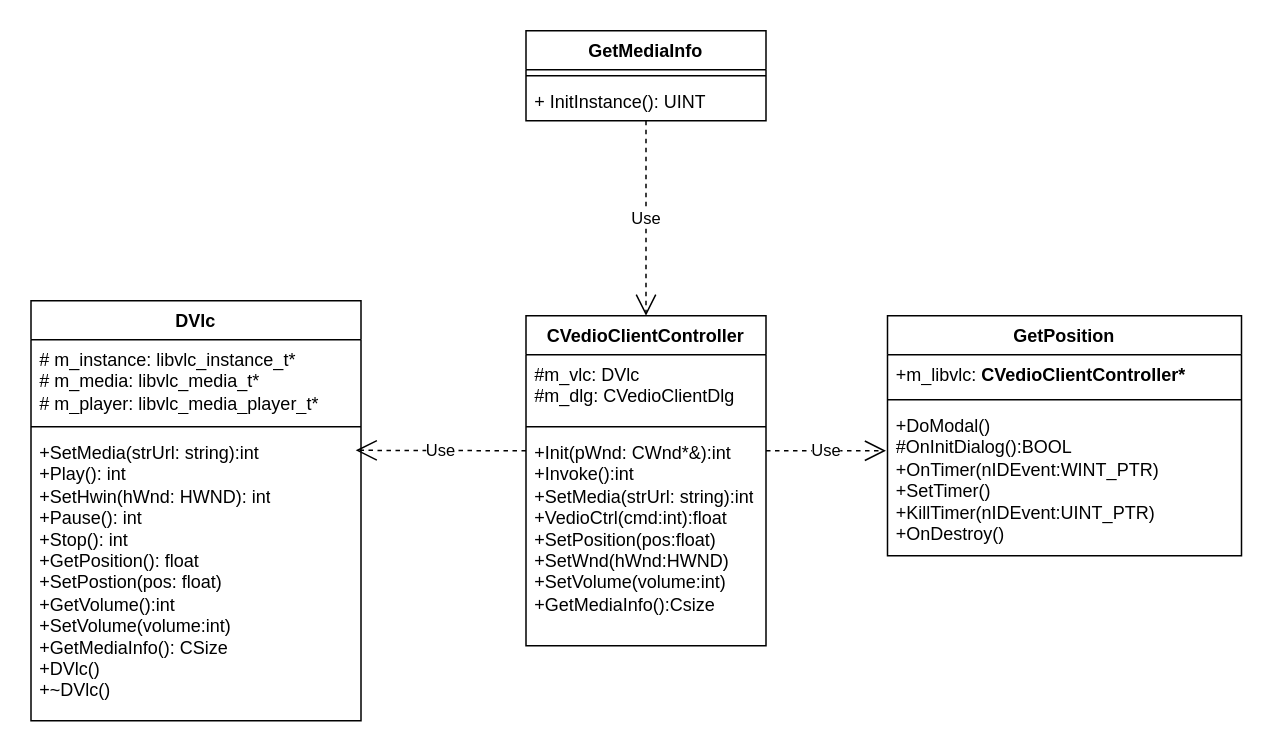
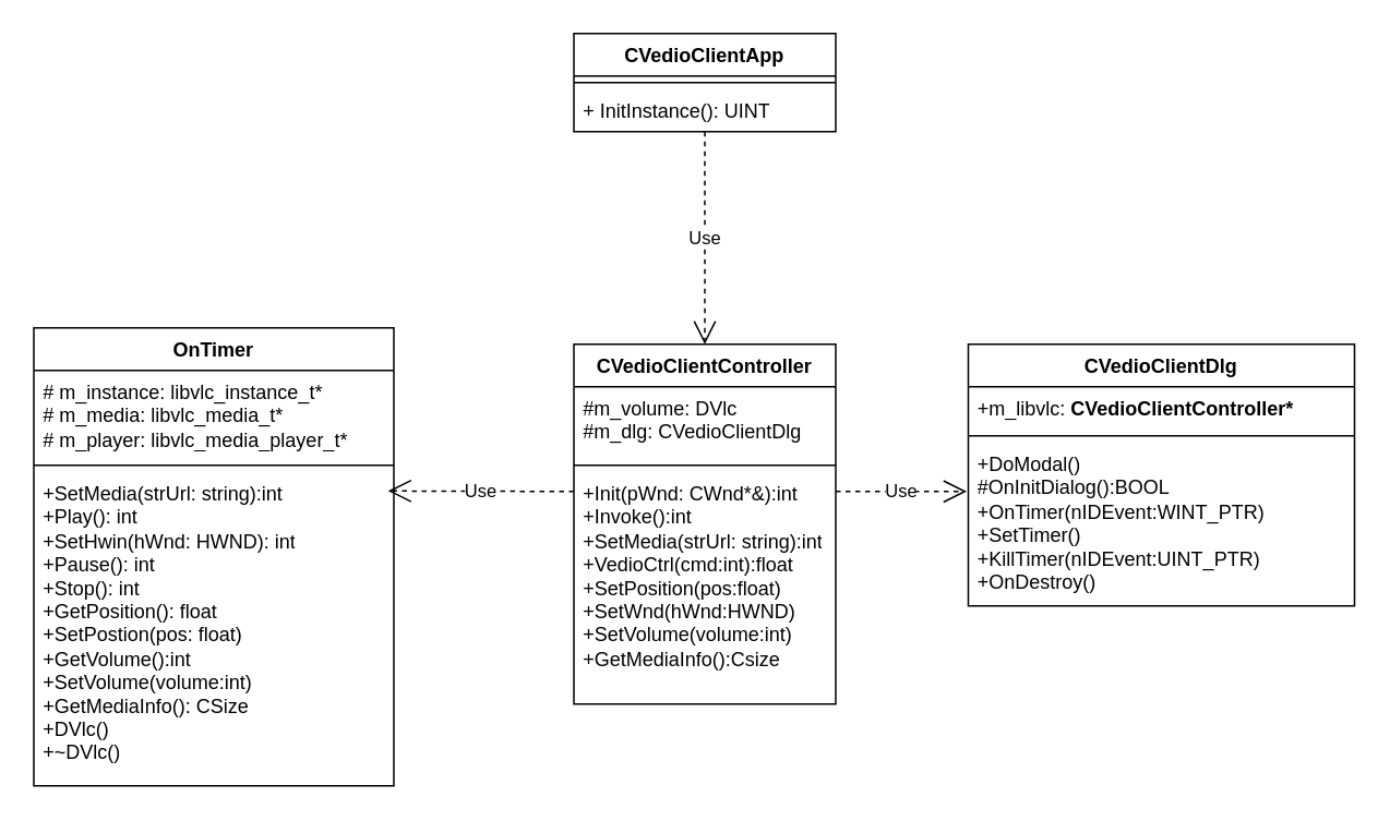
- <mxCell id="2" value="GetMediaInfo" style="swimlane;fontStyle=1;align=center;verticalAlign=top;childLayout=stackLayout;horizontal=1;startSize=26;horizontalStack=0;resizeParent=1;resizeParentMax=0;resizeLast=0;collapsible=1;marginBottom=0;whiteSpace=wrap;html=1;" vertex="1" parent="1"><mxGeometry x="350" y="20" width="160" height="60" as="geometry" /></mxCell>
+ <mxCell id="2" value="CVedioClientApp" style="swimlane;fontStyle=1;align=center;verticalAlign=top;childLayout=stackLayout;horizontal=1;startSize=26;horizontalStack=0;resizeParent=1;resizeParentMax=0;resizeLast=0;collapsible=1;marginBottom=0;whiteSpace=wrap;html=1;" vertex="1" parent="1"><mxGeometry x="350" y="20" width="160" height="60" as="geometry" /></mxCell>
- <mxCell id="9" value="DVlc" style="swimlane;fontStyle=1;align=center;verticalAlign=top;childLayout=stackLayout;horizontal=1;startSize=26;horizontalStack=0;resizeParent=1;resizeParentMax=0;resizeLast=0;collapsible=1;marginBottom=0;whiteSpace=wrap;html=1;" vertex="1" parent="1"><mxGeometry x="20" y="200" width="220" height="280" as="geometry" /></mxCell>
+ <mxCell id="9" value="OnTimer" style="swimlane;fontStyle=1;align=center;verticalAlign=top;childLayout=stackLayout;horizontal=1;startSize=26;horizontalStack=0;resizeParent=1;resizeParentMax=0;resizeLast=0;collapsible=1;marginBottom=0;whiteSpace=wrap;html=1;" vertex="1" parent="1"><mxGeometry x="20" y="200" width="220" height="280" as="geometry" /></mxCell>
- <mxCell id="5" value="GetPosition" style="swimlane;fontStyle=1;align=center;verticalAlign=top;childLayout=stackLayout;horizontal=1;startSize=26;horizontalStack=0;resizeParent=1;resizeParentMax=0;resizeLast=0;collapsible=1;marginBottom=0;whiteSpace=wrap;html=1;" vertex="1" parent="1"><mxGeometry x="591" y="210" width="236" height="160" as="geometry" /></mxCell>
+ <mxCell id="5" value="CVedioClientDlg" style="swimlane;fontStyle=1;align=center;verticalAlign=top;childLayout=stackLayout;horizontal=1;startSize=26;horizontalStack=0;resizeParent=1;resizeParentMax=0;resizeLast=0;collapsible=1;marginBottom=0;whiteSpace=wrap;html=1;" vertex="1" parent="1"><mxGeometry x="591" y="210" width="236" height="160" as="geometry" /></mxCell>
- <mxCell id="14" value="&lt;div&gt;#m_vlc: DVlc&lt;/div&gt;#m_dlg: CVedioClientDlg" style="text;strokeColor=none;fillColor=none;align=left;verticalAlign=top;spacingLeft=4;spacingRight=4;overflow=hidden;rotatable=0;points=[[0,0.5],[1,0.5]];portConstraint=eastwest;whiteSpace=wrap;html=1;" vertex="1" parent="13"><mxGeometry y="26" width="160" height="44" as="geometry" /></mxCell>
+ <mxCell id="14" value="&lt;div&gt;#m_volume: DVlc&lt;/div&gt;#m_dlg: CVedioClientDlg" style="text;strokeColor=none;fillColor=none;align=left;verticalAlign=top;spacingLeft=4;spacingRight=4;overflow=hidden;rotatable=0;points=[[0,0.5],[1,0.5]];portConstraint=eastwest;whiteSpace=wrap;html=1;" vertex="1" parent="13"><mxGeometry y="26" width="160" height="44" as="geometry" /></mxCell>
